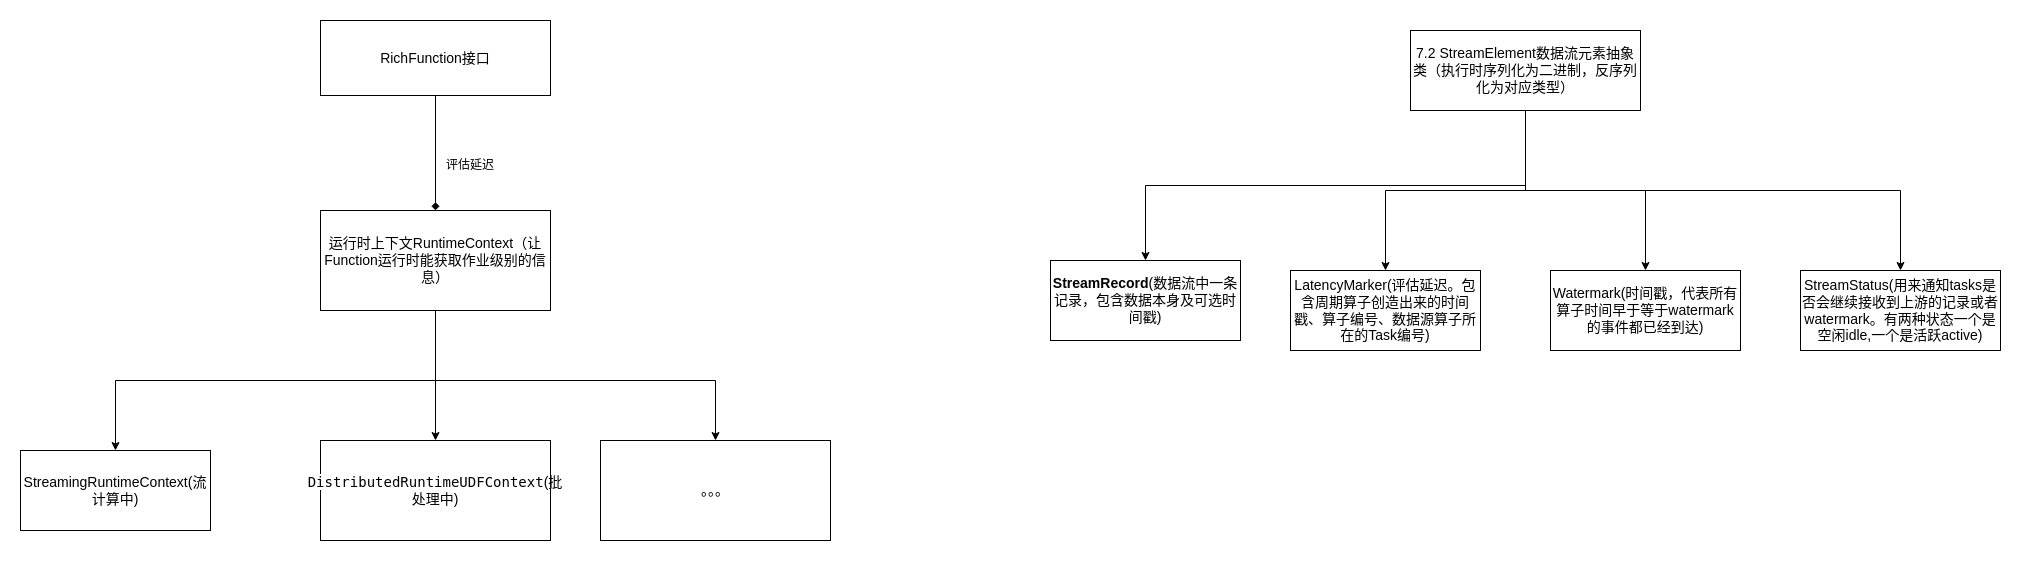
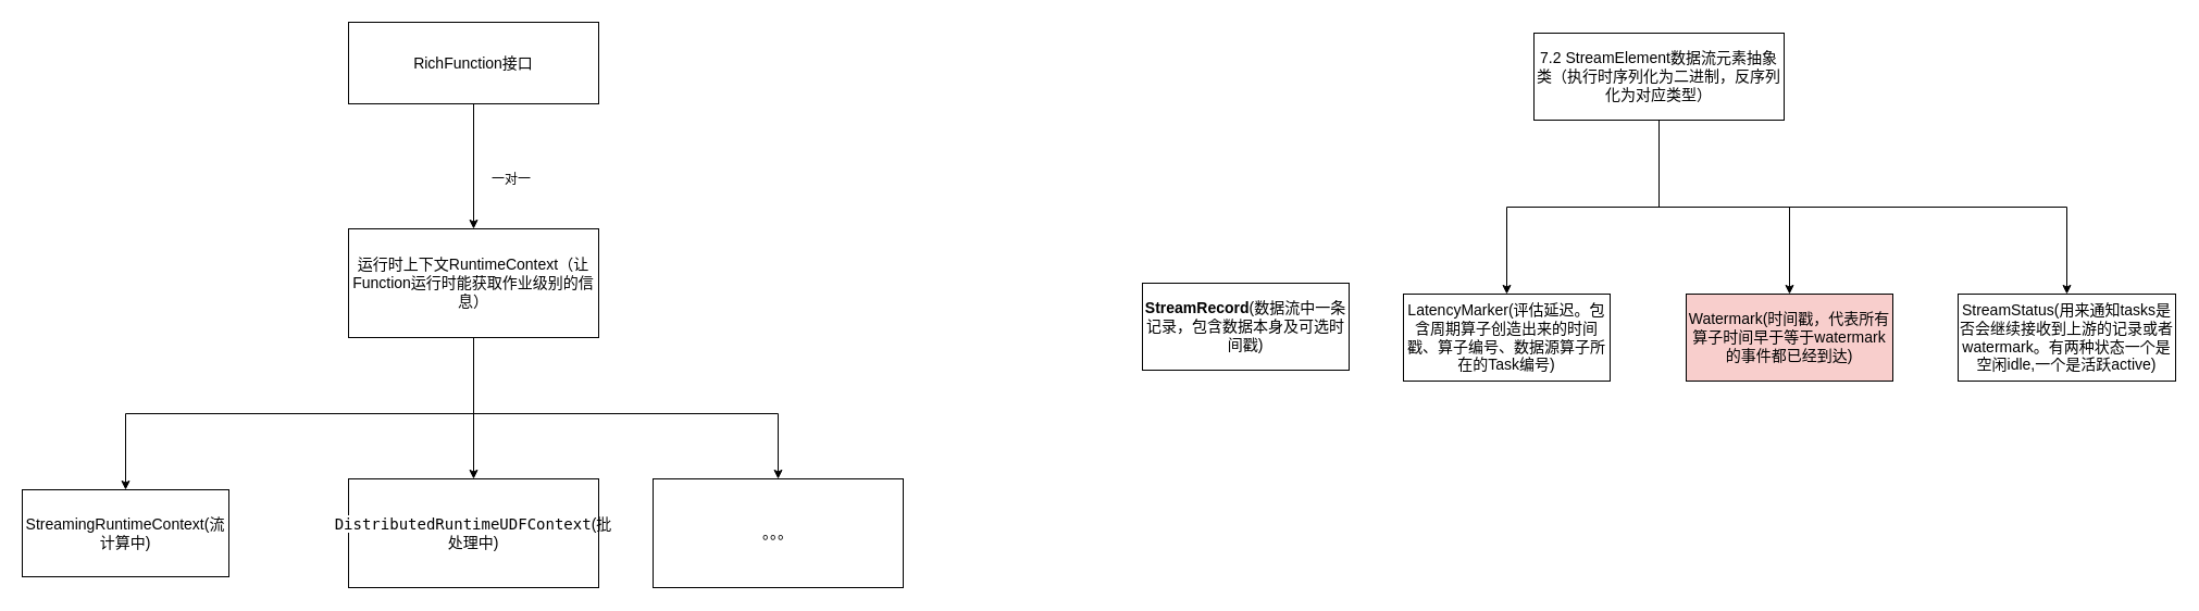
- <mxCell id="8" value="评估延迟" style="text;html=1;align=center;verticalAlign=middle;whiteSpace=wrap;rounded=0;" vertex="1" parent="1"><mxGeometry x="440" y="150" width="60" height="30" as="geometry" /></mxCell>
+ <mxCell id="8" value="一对一" style="text;html=1;align=center;verticalAlign=middle;whiteSpace=wrap;rounded=0;" vertex="1" parent="1"><mxGeometry x="440" y="150" width="60" height="30" as="geometry" /></mxCell>
- <mxCell id="12" style="edgeStyle=orthogonalEdgeStyle;rounded=0;orthogonalLoop=1;jettySize=auto;html=1;exitX=0.5;exitY=1;exitDx=0;exitDy=0;" edge="1" parent="1" source="16" target="17"><mxGeometry relative="1" as="geometry" /></mxCell>
- <mxCell id="7" value="" style="endArrow=diamond;html=1;rounded=0;exitX=0.5;exitY=1;exitDx=0;exitDy=0;entryX=0.5;entryY=0;entryDx=0;entryDy=0;" edge="1" parent="1" source="6" target="5"><mxGeometry width="50" height="50" relative="1" as="geometry"><mxPoint x="430" y="130" as="sourcePoint" /><mxPoint x="790" y="140" as="targetPoint" /></mxGeometry></mxCell>
+ <mxCell id="7" value="" style="endArrow=classic;html=1;rounded=0;exitX=0.5;exitY=1;exitDx=0;exitDy=0;entryX=0.5;entryY=0;entryDx=0;entryDy=0;" edge="1" parent="1" source="6" target="5"><mxGeometry width="50" height="50" relative="1" as="geometry"><mxPoint x="430" y="130" as="sourcePoint" /><mxPoint x="790" y="140" as="targetPoint" /></mxGeometry></mxCell>
- <mxCell id="19" value="&lt;font style=&quot;font-size: 14px;&quot;&gt;Watermark(时间戳，代表所有算子时间早于等于watermark的事件都已经到达)&lt;/font&gt;" style="rounded=0;whiteSpace=wrap;html=1;" vertex="1" parent="1"><mxGeometry x="1550" y="270" width="190" height="80" as="geometry" /></mxCell>
+ <mxCell id="19" value="&lt;font style=&quot;font-size: 14px;&quot;&gt;Watermark(时间戳，代表所有算子时间早于等于watermark的事件都已经到达)&lt;/font&gt;" style="rounded=0;whiteSpace=wrap;html=1;fillColor=#f8cecc;" vertex="1" parent="1"><mxGeometry x="1550" y="270" width="190" height="80" as="geometry" /></mxCell>
